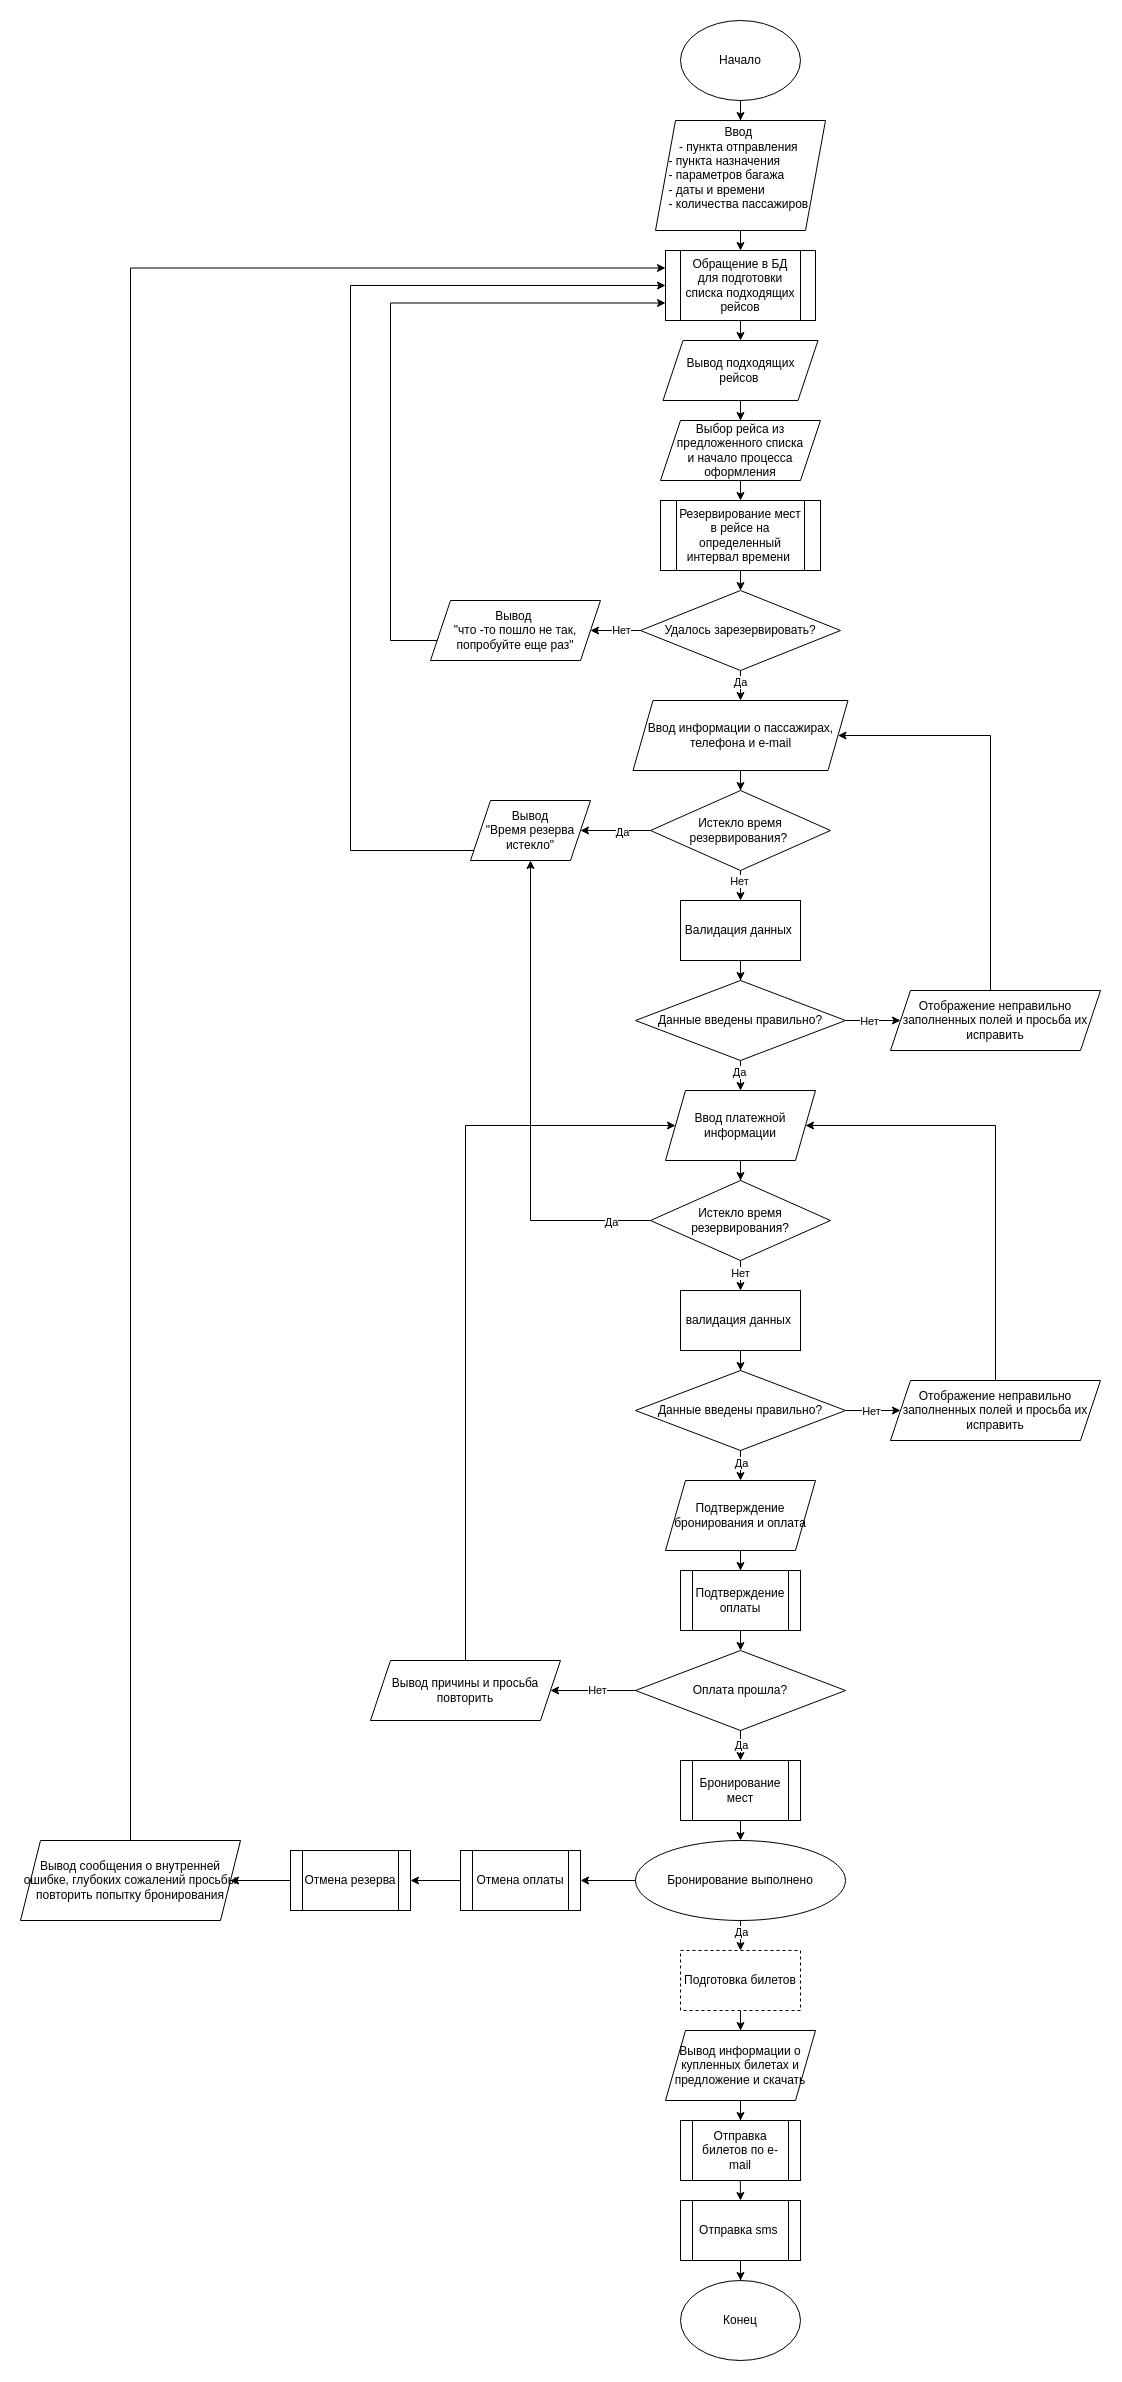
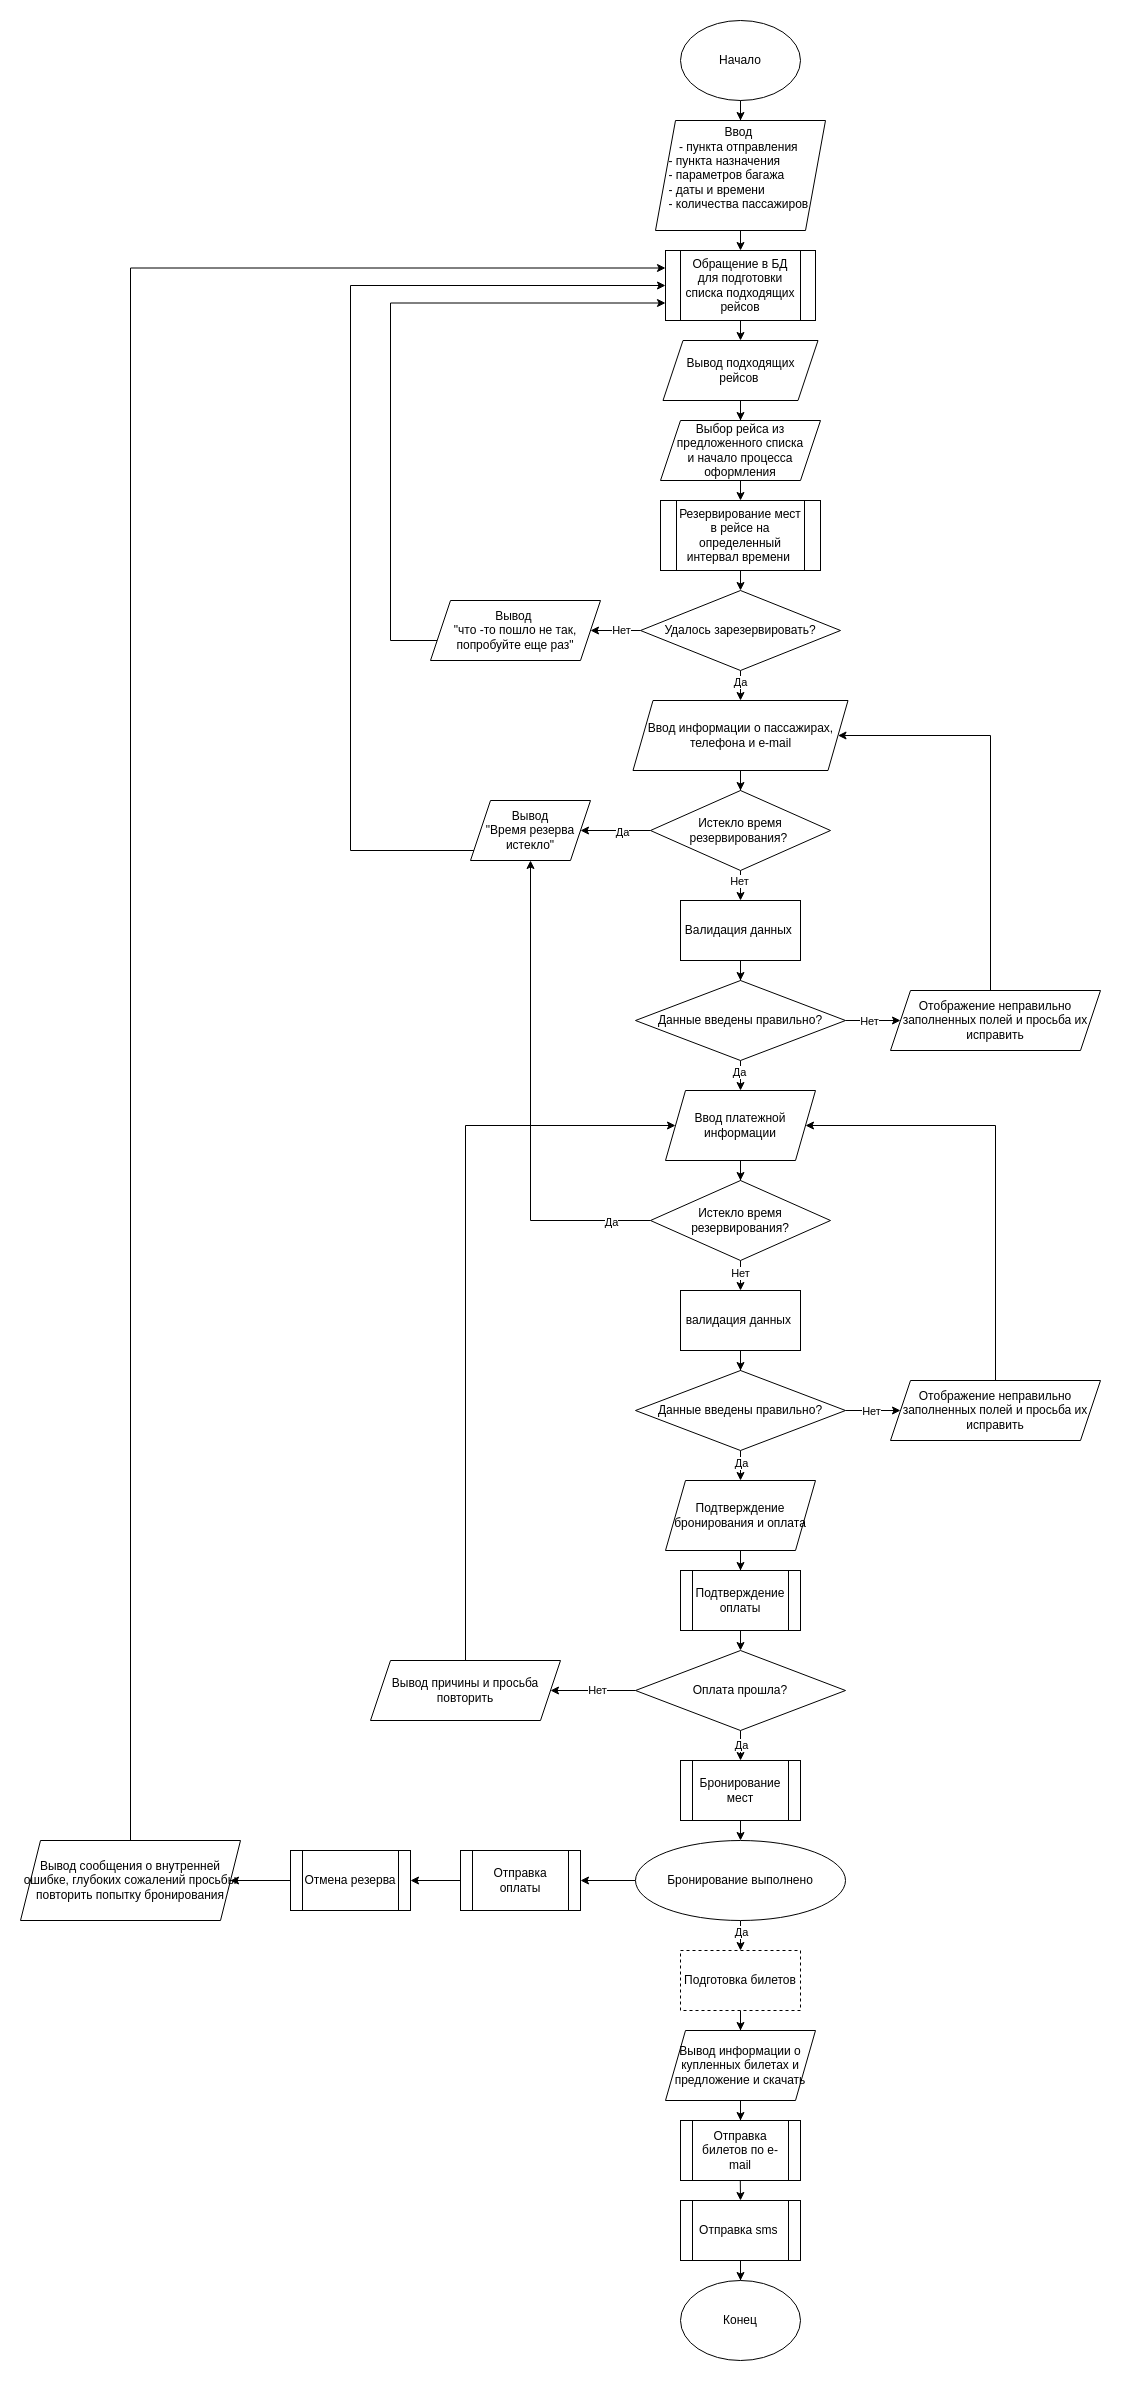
- <mxCell id="80" value="Отмена оплаты" style="shape=process;whiteSpace=wrap;html=1;backgroundOutline=1;" parent="1" vertex="1"><mxGeometry x="460" y="1850" width="120" height="60" as="geometry" /></mxCell>
+ <mxCell id="80" value="Отправка оплаты" style="shape=process;whiteSpace=wrap;html=1;backgroundOutline=1;" parent="1" vertex="1"><mxGeometry x="460" y="1850" width="120" height="60" as="geometry" /></mxCell>
